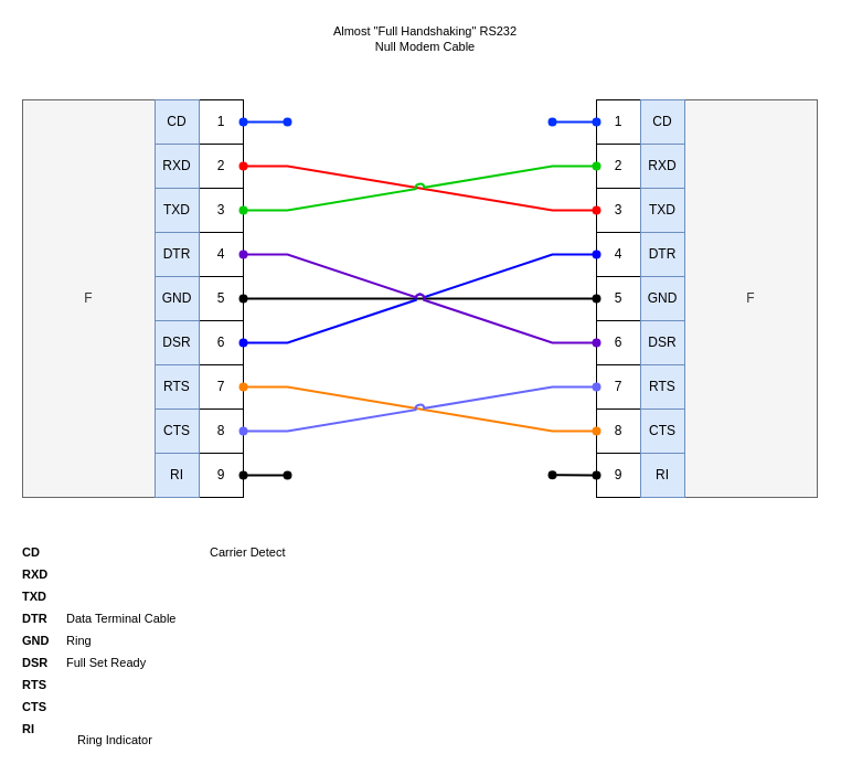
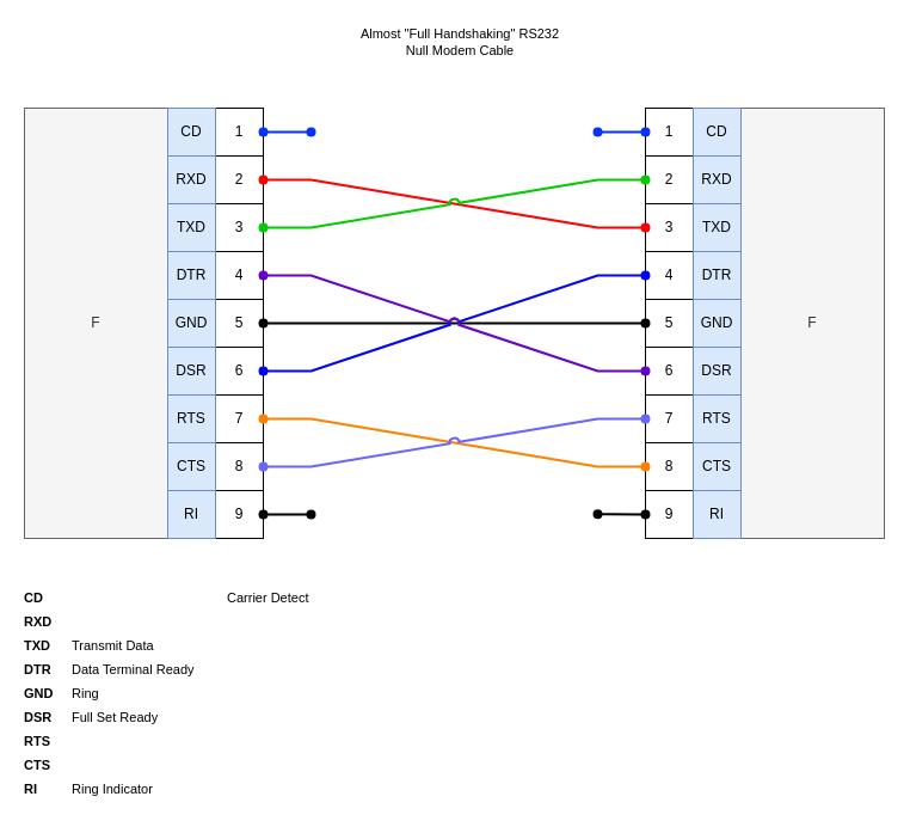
+ <mxCell id="41" value="Transmit Data" style="text;strokeColor=none;align=left;fillColor=none;html=1;verticalAlign=middle;whiteSpace=wrap;rounded=0;fontFamily=Helvetica;fontSize=11;fontColor=default;labelBackgroundColor=default;spacing=0;" vertex="1" parent="1"><mxGeometry x="60" y="530" width="120" height="20" as="geometry" /></mxCell>
- <mxCell id="42" value="Data Terminal Cable" style="text;strokeColor=none;align=left;fillColor=none;html=1;verticalAlign=middle;whiteSpace=wrap;rounded=0;fontFamily=Helvetica;fontSize=11;fontColor=default;labelBackgroundColor=default;spacing=0;" vertex="1" parent="1"><mxGeometry x="60" y="550" width="120" height="20" as="geometry" /></mxCell>
+ <mxCell id="42" value="Data Terminal Ready" style="text;strokeColor=none;align=left;fillColor=none;html=1;verticalAlign=middle;whiteSpace=wrap;rounded=0;fontFamily=Helvetica;fontSize=11;fontColor=default;labelBackgroundColor=default;spacing=0;" vertex="1" parent="1"><mxGeometry x="60" y="550" width="120" height="20" as="geometry" /></mxCell>
- <mxCell id="45" value="Ring Indicator" style="text;strokeColor=none;align=left;fillColor=none;html=1;verticalAlign=middle;whiteSpace=wrap;rounded=0;fontFamily=Helvetica;fontSize=11;fontColor=default;labelBackgroundColor=default;spacing=0;" vertex="1" parent="1"><mxGeometry x="70" y="660" width="120" height="20" as="geometry" /></mxCell>
+ <mxCell id="45" value="Ring Indicator" style="text;strokeColor=none;align=left;fillColor=none;html=1;verticalAlign=middle;whiteSpace=wrap;rounded=0;fontFamily=Helvetica;fontSize=11;fontColor=default;labelBackgroundColor=default;spacing=0;" vertex="1" parent="1"><mxGeometry x="60" y="650" width="120" height="20" as="geometry" /></mxCell>
